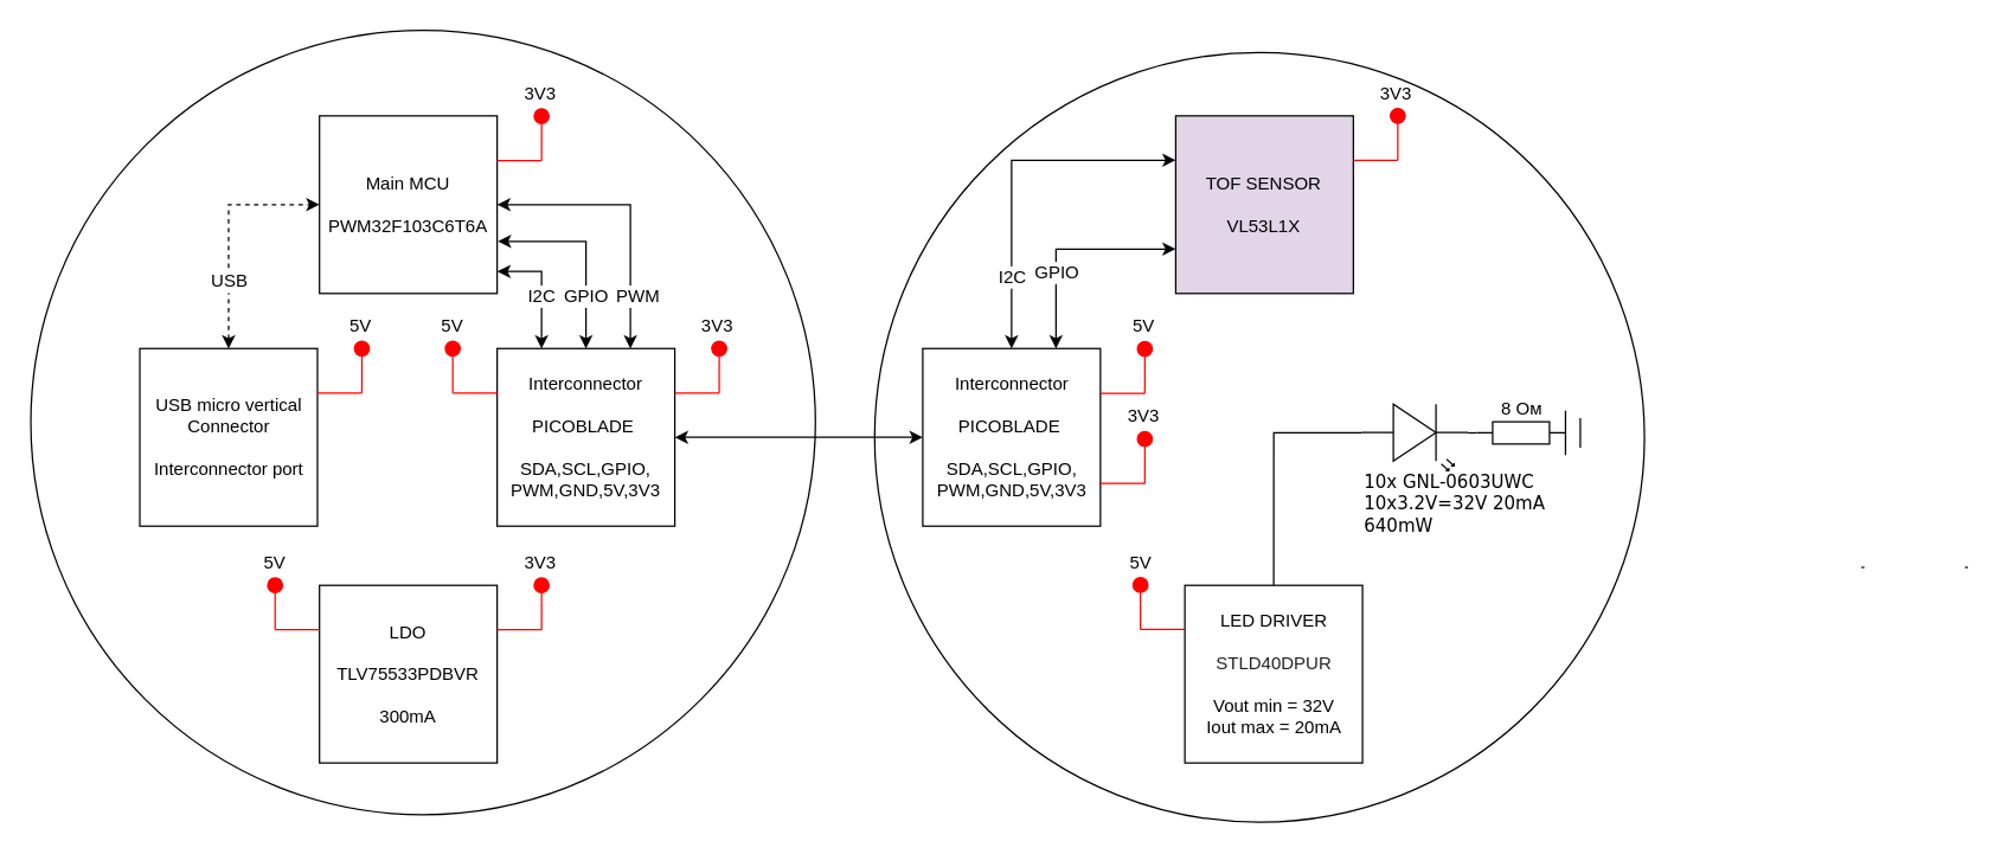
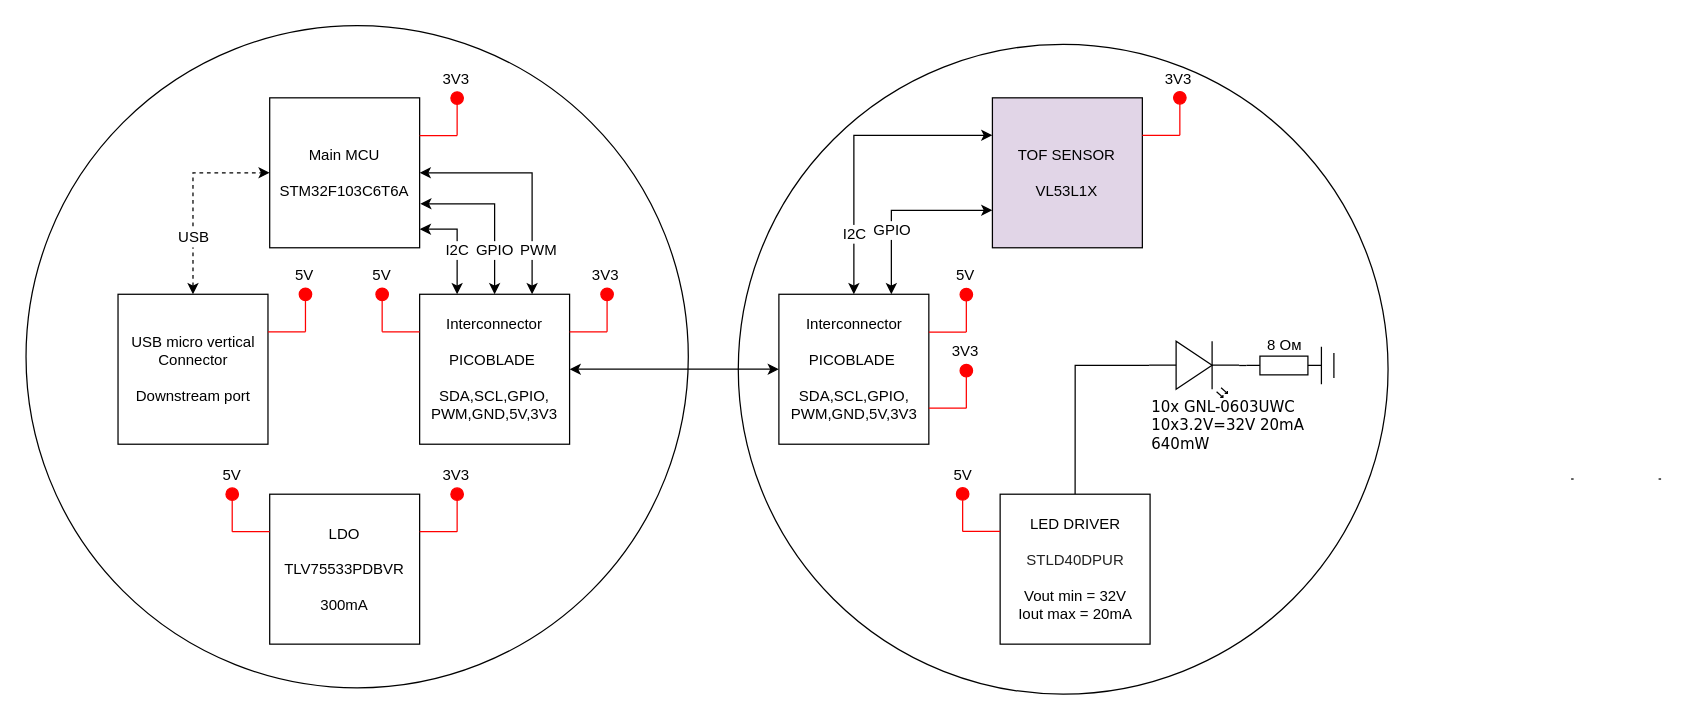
- <mxCell id="6" value="Main MCU&lt;br&gt;&lt;br&gt;PWM32F103C6T6A" style="rounded=0;whiteSpace=wrap;html=1;" parent="1" vertex="1"><mxGeometry x="215" y="77.79" width="120" height="120" as="geometry" /></mxCell>
+ <mxCell id="6" value="Main MCU&lt;br&gt;&lt;br&gt;STM32F103C6T6A" style="rounded=0;whiteSpace=wrap;html=1;" parent="1" vertex="1"><mxGeometry x="215" y="77.79" width="120" height="120" as="geometry" /></mxCell>
- <mxCell id="8" value="USB micro vertical&lt;br&gt;Connector&lt;br&gt;&lt;br&gt;Interconnector port" style="rounded=0;whiteSpace=wrap;html=1;" parent="1" vertex="1"><mxGeometry x="93.62" y="235" width="120" height="120" as="geometry" /></mxCell>
+ <mxCell id="8" value="USB micro vertical&lt;br&gt;Connector&lt;br&gt;&lt;br&gt;Downstream port" style="rounded=0;whiteSpace=wrap;html=1;" parent="1" vertex="1"><mxGeometry x="93.62" y="235" width="120" height="120" as="geometry" /></mxCell>
